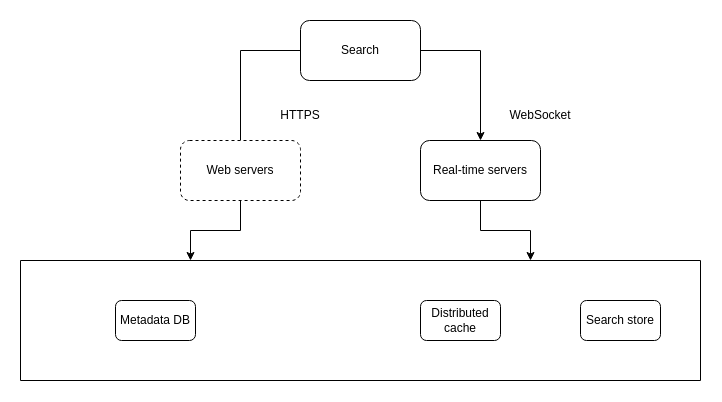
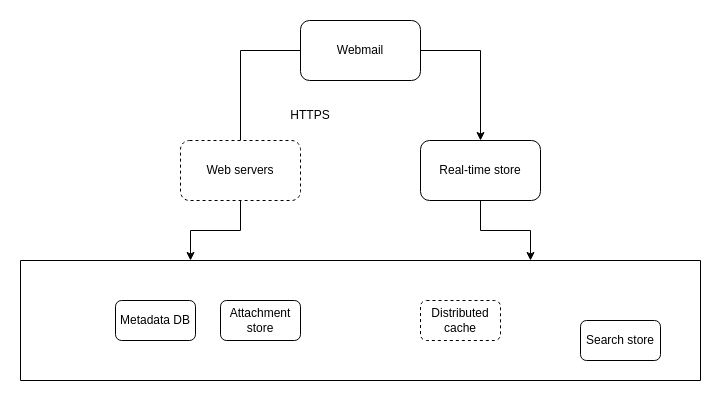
- <mxCell id="4" value="Search" style="rounded=1;whiteSpace=wrap;html=1;" vertex="1" parent="1"><mxGeometry x="300" y="20" width="120" height="60" as="geometry" /></mxCell>
+ <mxCell id="4" value="Webmail" style="rounded=1;whiteSpace=wrap;html=1;" vertex="1" parent="1"><mxGeometry x="300" y="20" width="120" height="60" as="geometry" /></mxCell>
- <mxCell id="14" value="HTTPS" style="text;html=1;align=center;verticalAlign=middle;whiteSpace=wrap;rounded=0;" vertex="1" parent="1"><mxGeometry x="260" y="100" width="80" height="30" as="geometry" /></mxCell>
+ <mxCell id="14" value="HTTPS" style="text;html=1;align=center;verticalAlign=middle;whiteSpace=wrap;rounded=0;" vertex="1" parent="1"><mxGeometry x="270" y="100" width="80" height="30" as="geometry" /></mxCell>
- <mxCell id="15" value="WebSocket" style="text;html=1;align=center;verticalAlign=middle;whiteSpace=wrap;rounded=0;" vertex="1" parent="1"><mxGeometry x="500" y="100" width="80" height="30" as="geometry" /></mxCell>
- <mxCell id="12" value="Real-time servers" style="rounded=1;whiteSpace=wrap;html=1;" vertex="1" parent="1"><mxGeometry x="420" y="140" width="120" height="60" as="geometry" /></mxCell>
+ <mxCell id="12" value="Real-time store" style="rounded=1;whiteSpace=wrap;html=1;" vertex="1" parent="1"><mxGeometry x="420" y="140" width="120" height="60" as="geometry" /></mxCell>
+ <mxCell id="6" value="Attachment store" style="rounded=1;whiteSpace=wrap;html=1;" vertex="1" parent="1"><mxGeometry x="220" y="300" width="80" height="40" as="geometry" /></mxCell>
- <mxCell id="7" value="Distributed cache" style="rounded=1;whiteSpace=wrap;html=1;" vertex="1" parent="1"><mxGeometry x="420" y="300" width="80" height="40" as="geometry" /></mxCell>
+ <mxCell id="7" value="Distributed cache" style="rounded=1;whiteSpace=wrap;html=1;dashed=1;" vertex="1" parent="1"><mxGeometry x="420" y="300" width="80" height="40" as="geometry" /></mxCell>
- <mxCell id="8" value="Search store" style="rounded=1;whiteSpace=wrap;html=1;" vertex="1" parent="1"><mxGeometry x="580" y="300" width="80" height="40" as="geometry" /></mxCell>
+ <mxCell id="8" value="Search store" style="rounded=1;whiteSpace=wrap;html=1;" vertex="1" parent="1"><mxGeometry x="580" y="320" width="80" height="40" as="geometry" /></mxCell>
